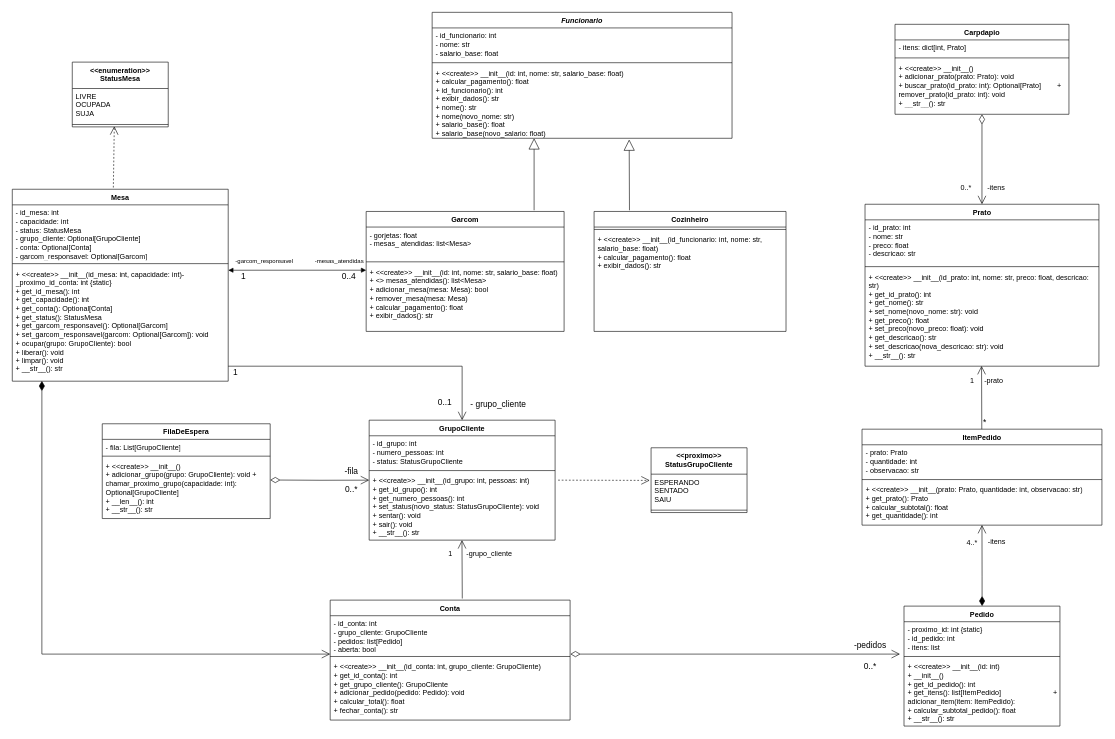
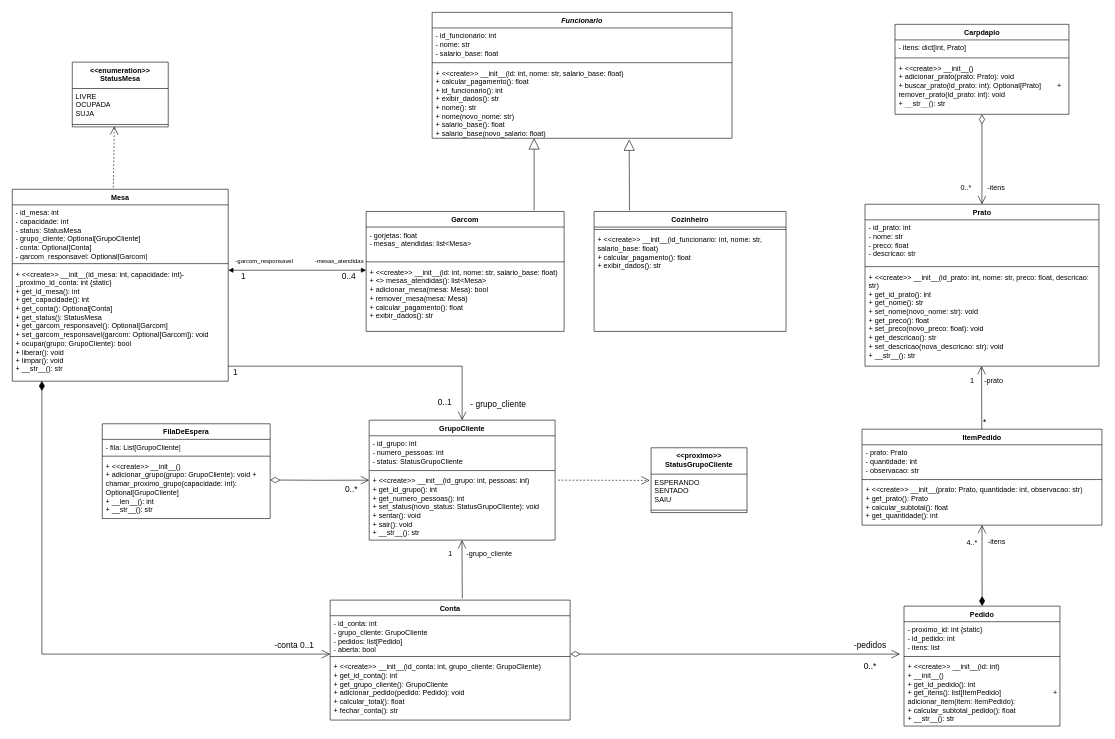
- <mxCell id="74" value="&lt;font style=&quot;font-size: 14px;&quot;&gt;-fila&lt;/font&gt;" style="text;html=1;align=center;verticalAlign=middle;resizable=0;points=[];autosize=1;strokeColor=none;fillColor=none;" vertex="1" parent="1"><mxGeometry x="560" y="770" width="50" height="30" as="geometry" /></mxCell>
+ <mxCell id="72" value="&lt;font style=&quot;font-size: 14px;&quot;&gt;-conta 0..1&lt;/font&gt;" style="text;html=1;align=center;verticalAlign=middle;resizable=0;points=[];autosize=1;strokeColor=none;fillColor=none;" vertex="1" parent="1"><mxGeometry x="445" y="1060" width="90" height="30" as="geometry" /></mxCell>
